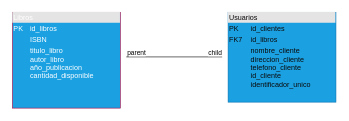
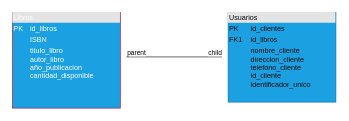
- <mxCell id="2" value="&lt;div style=&quot;box-sizing:border-box;width:100%;background:#e4e4e4;padding:2px;&quot;&gt;Usuarios&lt;/div&gt;&lt;table cellspacing=&quot;0&quot; cellpadding=&quot;2&quot; style=&quot;width:100%;font-size:1em;&quot;&gt;&lt;tbody&gt;&lt;tr&gt;&lt;td&gt;PK&lt;/td&gt;&lt;td&gt;id_clientes&lt;/td&gt;&lt;/tr&gt;&lt;tr&gt;&lt;td&gt;FK7&lt;/td&gt;&lt;td&gt;id_libros&lt;/td&gt;&lt;/tr&gt;&lt;tr&gt;&lt;td&gt;&lt;/td&gt;&lt;td&gt;nombre_cliente&lt;br&gt;direccion_cliente&lt;br&gt;telefono_cliente&lt;br&gt;id_cliente&lt;br&gt;identificador_unico&lt;/td&gt;&lt;/tr&gt;&lt;/tbody&gt;&lt;/table&gt;" style="verticalAlign=top;align=left;overflow=fill;html=1;whiteSpace=wrap;fontColor=#0b0a0a;fillColor=#1ba1e2;strokeColor=#006EAF;" parent="1" vertex="1"><mxGeometry x="380" y="20" width="180" height="150" as="geometry" /></mxCell>
+ <mxCell id="2" value="&lt;div style=&quot;box-sizing:border-box;width:100%;background:#e4e4e4;padding:2px;&quot;&gt;Usuarios&lt;/div&gt;&lt;table cellspacing=&quot;0&quot; cellpadding=&quot;2&quot; style=&quot;width:100%;font-size:1em;&quot;&gt;&lt;tbody&gt;&lt;tr&gt;&lt;td&gt;PK&lt;/td&gt;&lt;td&gt;id_clientes&lt;/td&gt;&lt;/tr&gt;&lt;tr&gt;&lt;td&gt;FK1&lt;/td&gt;&lt;td&gt;id_libros&lt;/td&gt;&lt;/tr&gt;&lt;tr&gt;&lt;td&gt;&lt;/td&gt;&lt;td&gt;nombre_cliente&lt;br&gt;direccion_cliente&lt;br&gt;telefono_cliente&lt;br&gt;id_cliente&lt;br&gt;identificador_unico&lt;/td&gt;&lt;/tr&gt;&lt;/tbody&gt;&lt;/table&gt;" style="verticalAlign=top;align=left;overflow=fill;html=1;whiteSpace=wrap;fontColor=#0b0a0a;fillColor=#1ba1e2;strokeColor=#006EAF;" parent="1" vertex="1"><mxGeometry x="380" y="20" width="180" height="150" as="geometry" /></mxCell>
